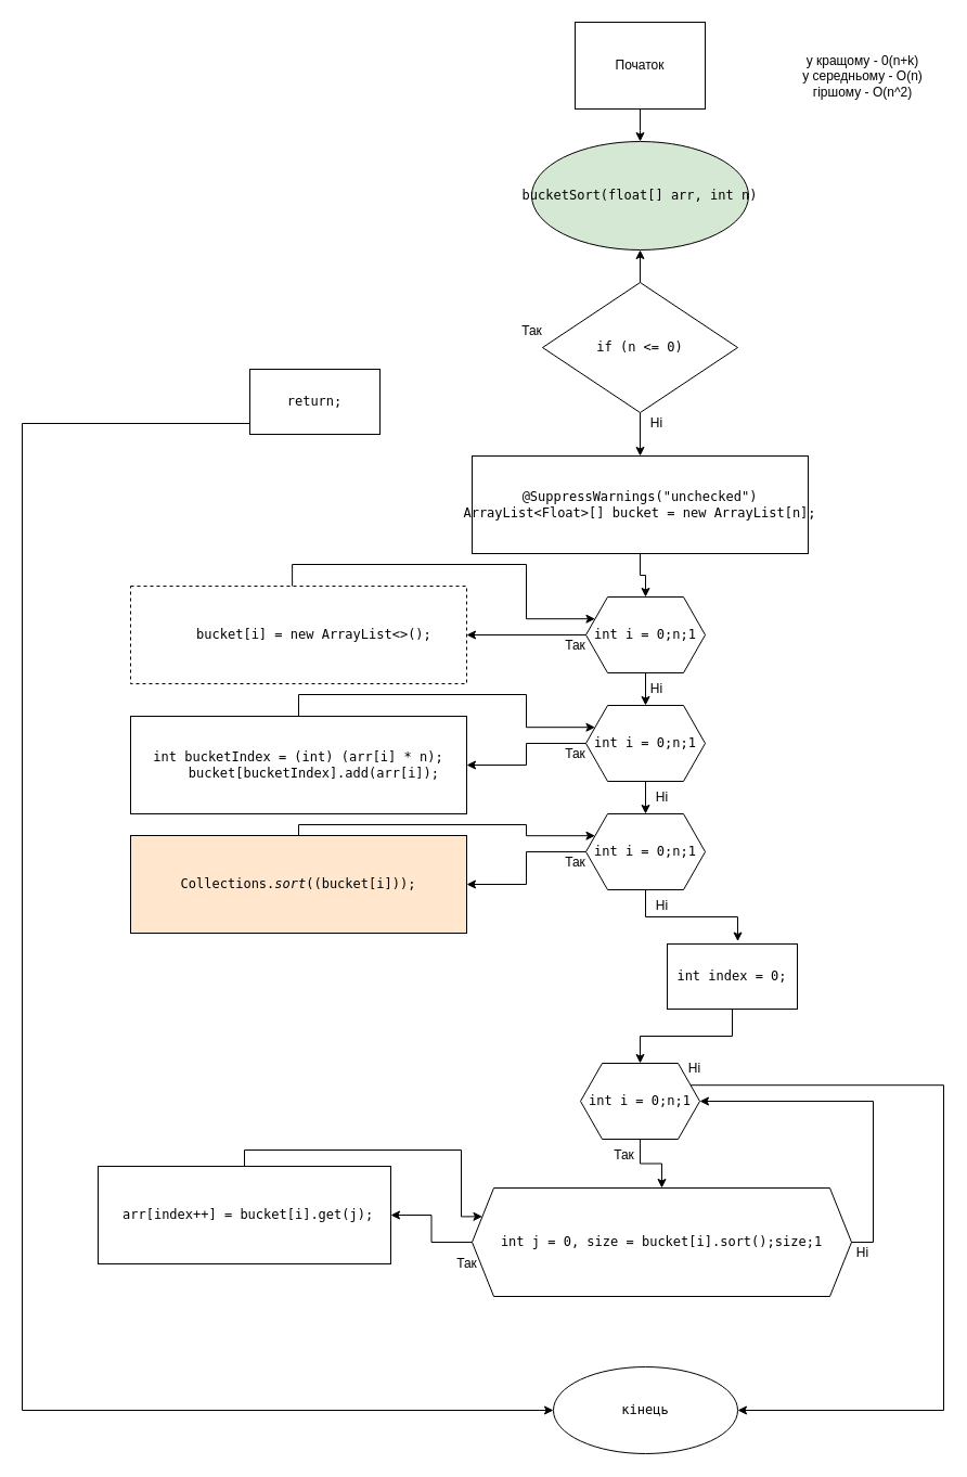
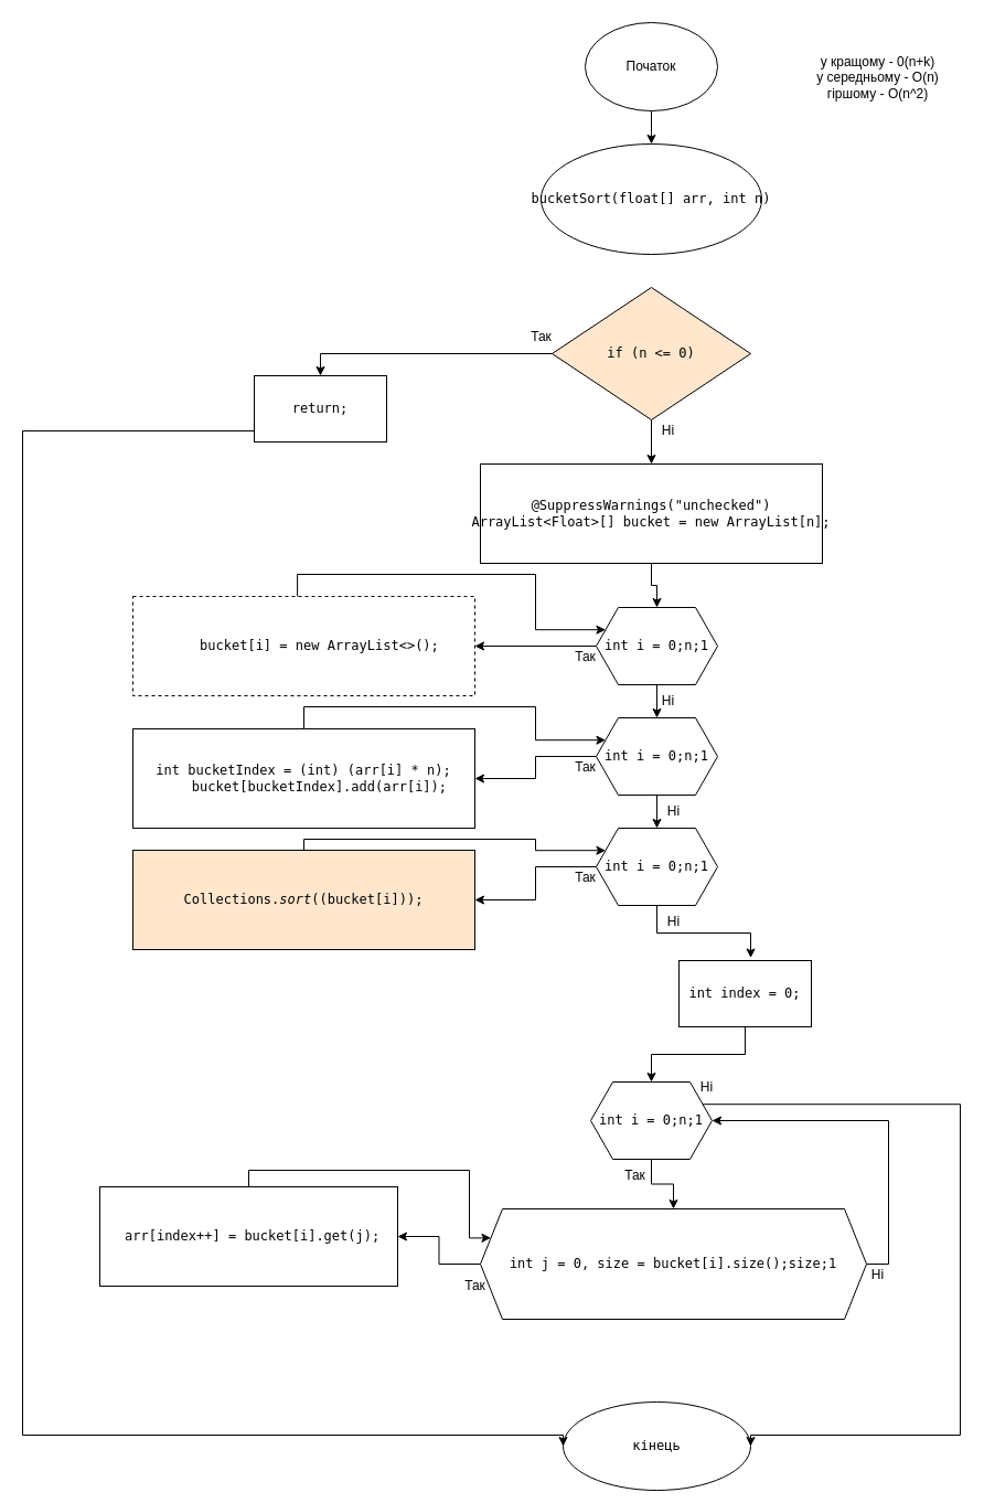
- <mxCell id="3" value="Початок" style="whiteSpace=wrap;html=1;fontColor=default;labelBackgroundColor=none;rounded=0;" vertex="1" parent="1"><mxGeometry x="530" y="20" width="120" height="80" as="geometry" /></mxCell>
+ <mxCell id="3" value="Початок" style="ellipse;whiteSpace=wrap;html=1;fontColor=default;labelBackgroundColor=none;" vertex="1" parent="1"><mxGeometry x="530" y="20" width="120" height="80" as="geometry" /></mxCell>
- <mxCell id="6" value="&lt;div style=&quot;font-family: &amp;quot;JetBrains Mono&amp;quot;, monospace;&quot;&gt;&lt;pre&gt;bucketSort(float[] arr&lt;span style=&quot;font-family: &amp;quot;JetBrains Mono&amp;quot;, monospace;&quot;&gt;, int &lt;/span&gt;&lt;span style=&quot;font-family: &amp;quot;JetBrains Mono&amp;quot;, monospace;&quot;&gt;n&lt;/span&gt;)&lt;/pre&gt;&lt;/div&gt;" style="ellipse;whiteSpace=wrap;html=1;fontColor=default;labelBackgroundColor=none;fillColor=#d5e8d4;" vertex="1" parent="1"><mxGeometry x="490" y="130" width="200" height="100" as="geometry" /></mxCell>
+ <mxCell id="6" value="&lt;div style=&quot;font-family: &amp;quot;JetBrains Mono&amp;quot;, monospace;&quot;&gt;&lt;pre&gt;bucketSort(float[] arr&lt;span style=&quot;font-family: &amp;quot;JetBrains Mono&amp;quot;, monospace;&quot;&gt;, int &lt;/span&gt;&lt;span style=&quot;font-family: &amp;quot;JetBrains Mono&amp;quot;, monospace;&quot;&gt;n&lt;/span&gt;)&lt;/pre&gt;&lt;/div&gt;" style="ellipse;whiteSpace=wrap;html=1;fontColor=default;labelBackgroundColor=none;" vertex="1" parent="1"><mxGeometry x="490" y="130" width="200" height="100" as="geometry" /></mxCell>
- <mxCell id="7" style="edgeStyle=orthogonalEdgeStyle;rounded=0;orthogonalLoop=1;jettySize=auto;html=1;fontColor=default;labelBackgroundColor=none;" edge="1" parent="1" source="9" target="6"><mxGeometry relative="1" as="geometry" /></mxCell>
+ <mxCell id="7" style="edgeStyle=orthogonalEdgeStyle;rounded=0;orthogonalLoop=1;jettySize=auto;html=1;entryX=0.5;entryY=0;entryDx=0;entryDy=0;fontColor=default;labelBackgroundColor=none;" edge="1" parent="1" source="9" target="11"><mxGeometry relative="1" as="geometry" /></mxCell>
- <mxCell id="9" value="&lt;div style=&quot;font-family: &amp;quot;JetBrains Mono&amp;quot;, monospace;&quot;&gt;&lt;pre&gt;if (n &amp;lt;= &lt;span style=&quot;&quot;&gt;0)&lt;/span&gt;&lt;br&gt;&lt;/pre&gt;&lt;/div&gt;" style="rhombus;whiteSpace=wrap;html=1;fontColor=default;labelBackgroundColor=none;" vertex="1" parent="1"><mxGeometry x="500" y="260" width="180" height="120" as="geometry" /></mxCell>
+ <mxCell id="9" value="&lt;div style=&quot;font-family: &amp;quot;JetBrains Mono&amp;quot;, monospace;&quot;&gt;&lt;pre&gt;if (n &amp;lt;= &lt;span style=&quot;&quot;&gt;0)&lt;/span&gt;&lt;br&gt;&lt;/pre&gt;&lt;/div&gt;" style="rhombus;whiteSpace=wrap;html=1;fontColor=default;labelBackgroundColor=none;fillColor=#ffe6cc;" vertex="1" parent="1"><mxGeometry x="500" y="260" width="180" height="120" as="geometry" /></mxCell>
- <mxCell id="37" value="&lt;pre style=&quot;border-color: var(--border-color);&quot;&gt;&lt;pre style=&quot;border-color: var(--border-color);&quot;&gt;int j = &lt;span style=&quot;border-color: var(--border-color);&quot;&gt;0&lt;/span&gt;&lt;span style=&quot;border-color: var(--border-color);&quot;&gt;, &lt;/span&gt;size = bucket[i].sort()&lt;span style=&quot;border-color: var(--border-color);&quot;&gt;;&lt;/span&gt;size&lt;span style=&quot;border-color: var(--border-color);&quot;&gt;;1&lt;/span&gt;&lt;/pre&gt;&lt;/pre&gt;" style="shape=hexagon;perimeter=hexagonPerimeter2;whiteSpace=wrap;html=1;fixedSize=1;fontColor=default;labelBackgroundColor=none;" vertex="1" parent="1"><mxGeometry x="435" y="1095" width="350" height="100" as="geometry" /></mxCell>
+ <mxCell id="37" value="&lt;pre style=&quot;border-color: var(--border-color);&quot;&gt;&lt;pre style=&quot;border-color: var(--border-color);&quot;&gt;int j = &lt;span style=&quot;border-color: var(--border-color);&quot;&gt;0&lt;/span&gt;&lt;span style=&quot;border-color: var(--border-color);&quot;&gt;, &lt;/span&gt;size = bucket[i].size()&lt;span style=&quot;border-color: var(--border-color);&quot;&gt;;&lt;/span&gt;size&lt;span style=&quot;border-color: var(--border-color);&quot;&gt;;1&lt;/span&gt;&lt;/pre&gt;&lt;/pre&gt;" style="shape=hexagon;perimeter=hexagonPerimeter2;whiteSpace=wrap;html=1;fixedSize=1;fontColor=default;labelBackgroundColor=none;" vertex="1" parent="1"><mxGeometry x="435" y="1095" width="350" height="100" as="geometry" /></mxCell>
- <mxCell id="5" value="&lt;div style=&quot;font-family: &amp;quot;JetBrains Mono&amp;quot;, monospace;&quot;&gt;&lt;pre&gt;кінець&lt;/pre&gt;&lt;/div&gt;" style="ellipse;whiteSpace=wrap;html=1;fontColor=default;labelBackgroundColor=none;" vertex="1" parent="1"><mxGeometry x="510" y="1260" width="170" height="80" as="geometry" /></mxCell>
+ <mxCell id="5" value="&lt;div style=&quot;font-family: &amp;quot;JetBrains Mono&amp;quot;, monospace;&quot;&gt;&lt;pre&gt;кінець&lt;/pre&gt;&lt;/div&gt;" style="ellipse;whiteSpace=wrap;html=1;fontColor=default;labelBackgroundColor=none;" vertex="1" parent="1"><mxGeometry x="510" y="1270" width="170" height="80" as="geometry" /></mxCell>
